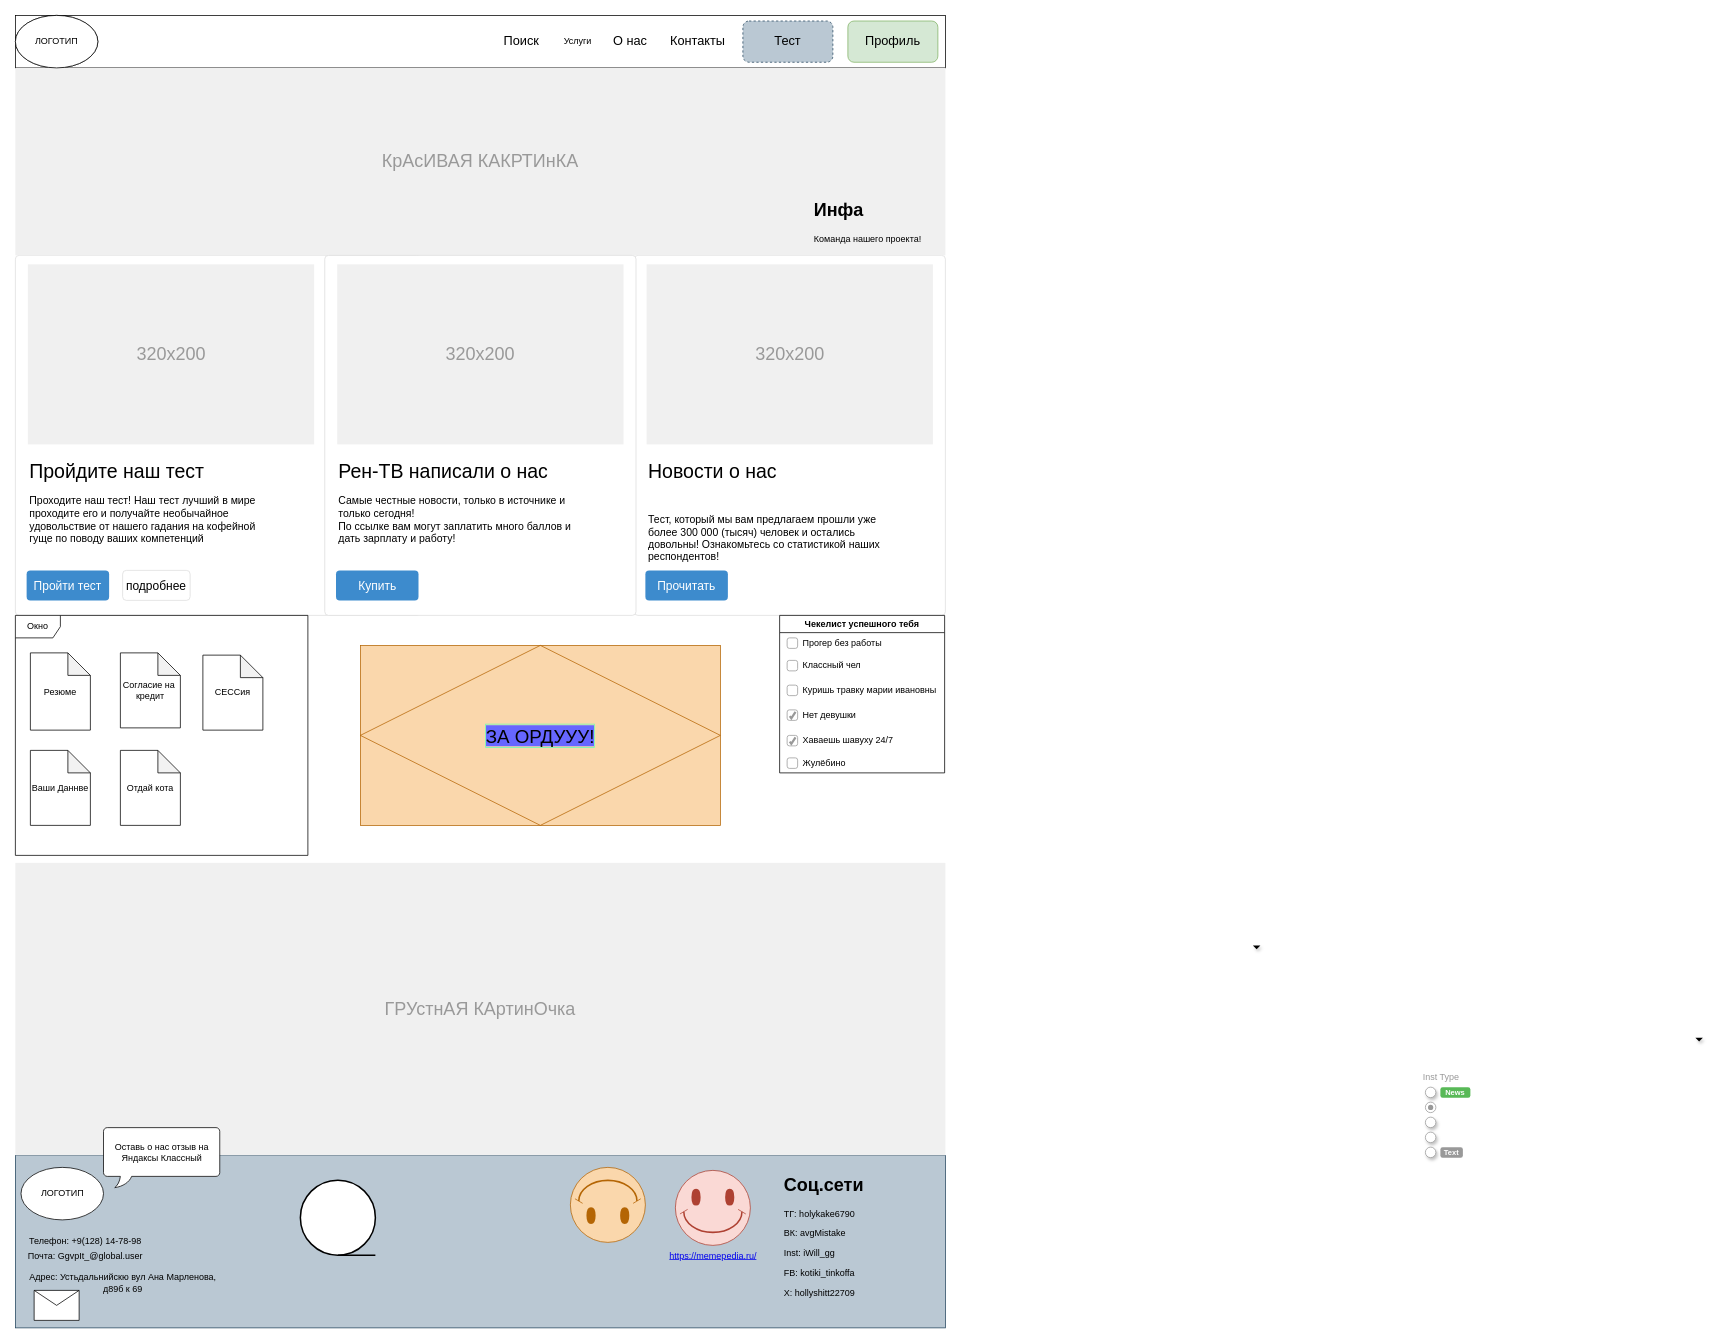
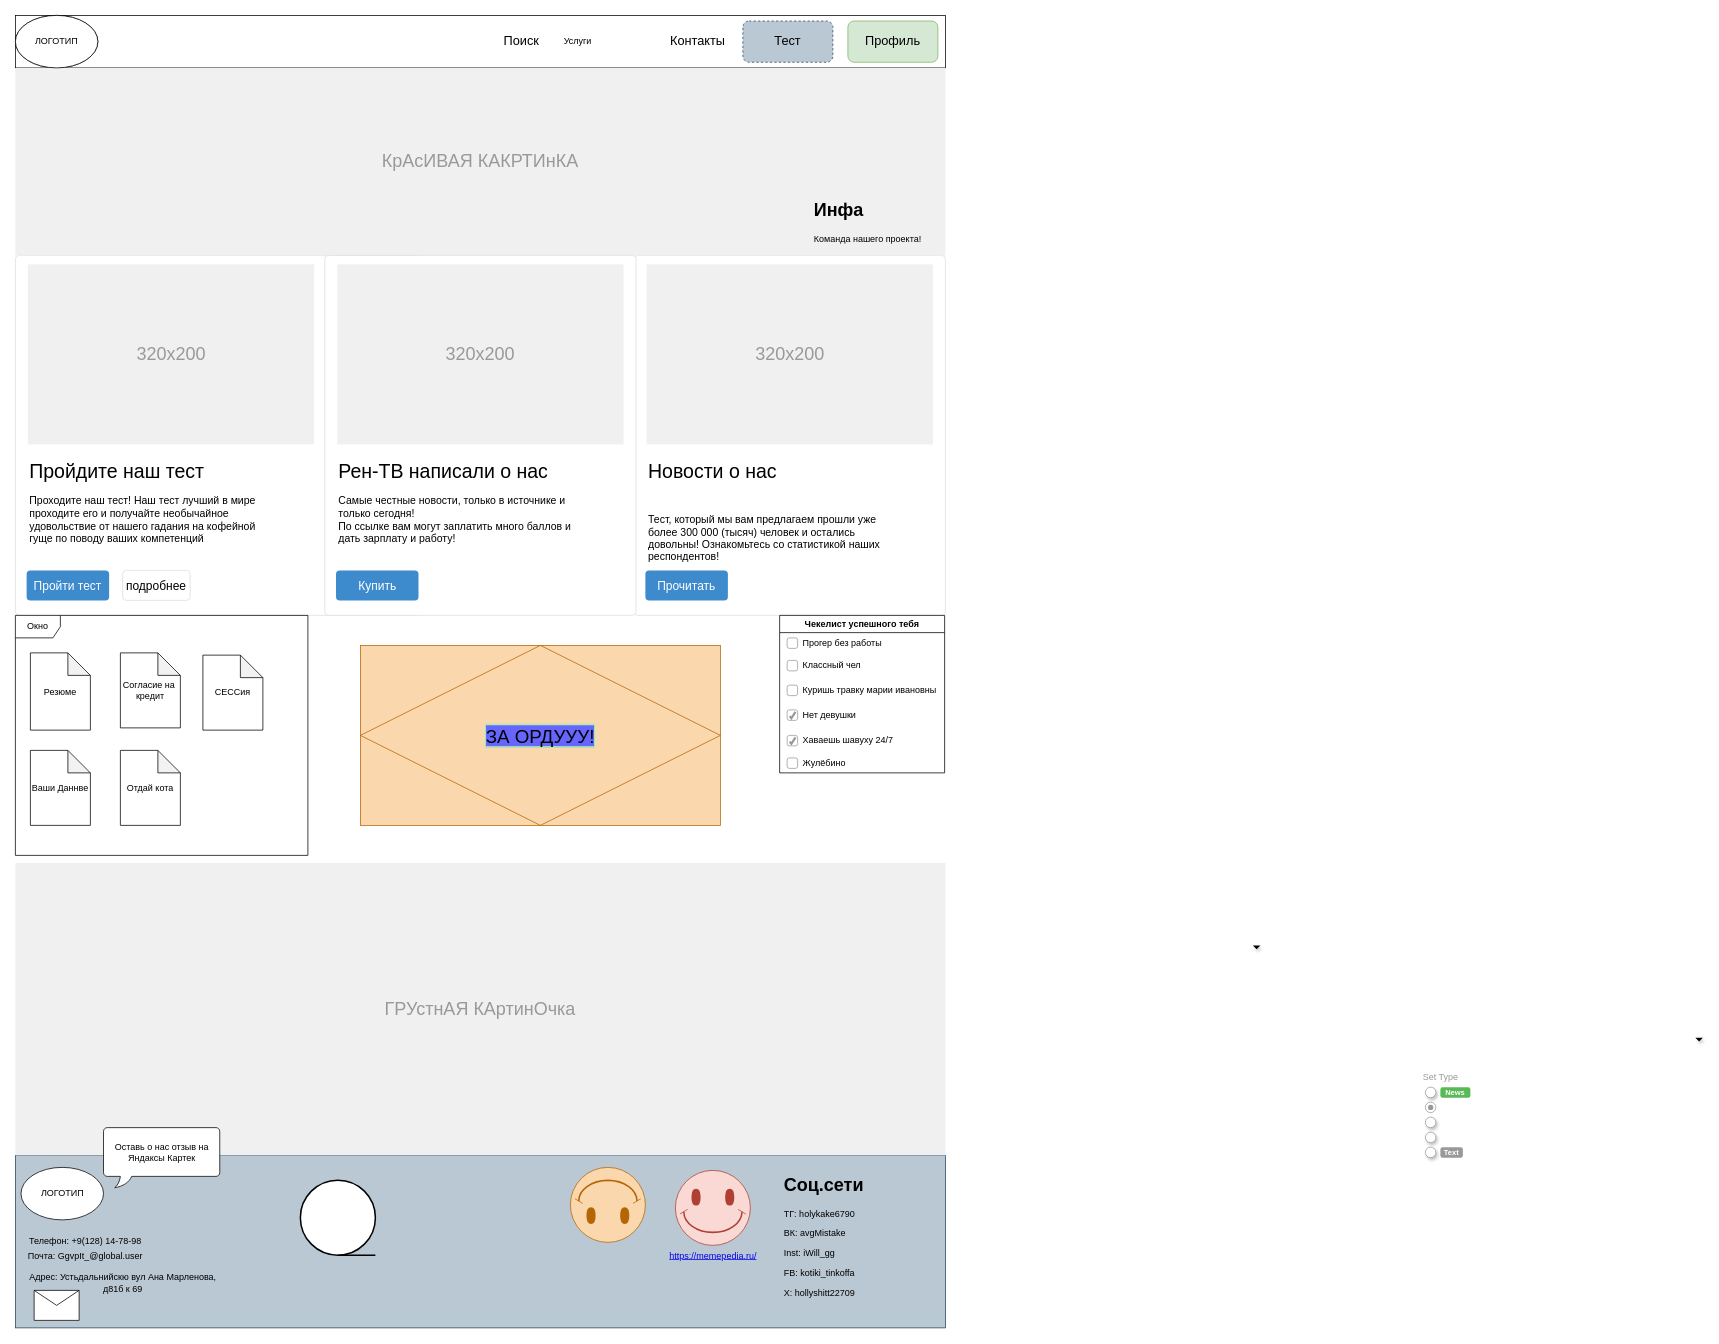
- <mxCell id="29" value="&lt;font style=&quot;font-size: 17px;&quot;&gt;О нас&lt;br&gt;&lt;/font&gt;" style="text;html=1;strokeColor=none;fillColor=none;align=center;verticalAlign=middle;whiteSpace=wrap;rounded=0;" vertex="1" parent="1"><mxGeometry x="810" y="40" width="60" height="30" as="geometry" /></mxCell>
- <mxCell id="4" value="Inst Type" style="html=1;shadow=0;dashed=0;shape=mxgraph.bootstrap.rect;strokeColor=none;fillColor=none;fontColor=#999999;align=left;spacingLeft=5;whiteSpace=wrap;rounded=0;" parent="1" vertex="1"><mxGeometry x="1890" y="1426" width="200" height="20" as="geometry" /></mxCell>
+ <mxCell id="4" value="Set Type" style="html=1;shadow=0;dashed=0;shape=mxgraph.bootstrap.rect;strokeColor=none;fillColor=none;fontColor=#999999;align=left;spacingLeft=5;whiteSpace=wrap;rounded=0;" parent="1" vertex="1"><mxGeometry x="1890" y="1426" width="200" height="20" as="geometry" /></mxCell>
- <mxCell id="61" value="Оставь о нас отзыв на Яндаксы Классный" style="whiteSpace=wrap;html=1;shape=mxgraph.basic.roundRectCallout;dx=30;dy=15;size=5;boundedLbl=1;" vertex="1" parent="1"><mxGeometry x="137.5" y="1503" width="155" height="80" as="geometry" /></mxCell>
+ <mxCell id="61" value="Оставь о нас отзыв на Яндаксы Картек" style="whiteSpace=wrap;html=1;shape=mxgraph.basic.roundRectCallout;dx=30;dy=15;size=5;boundedLbl=1;" vertex="1" parent="1"><mxGeometry x="137.5" y="1503" width="155" height="80" as="geometry" /></mxCell>
- <mxCell id="45" value="Адрес: Устьдальнийскю вул Ана Марленова, &lt;br&gt;д89б к 69" style="text;html=1;align=center;verticalAlign=middle;resizable=0;points=[];autosize=1;strokeColor=none;fillColor=none;" vertex="1" parent="1"><mxGeometry x="27.5" y="1690" width="270" height="40" as="geometry" /></mxCell>
+ <mxCell id="45" value="Адрес: Устьдальнийскю вул Ана Марленова, &lt;br&gt;д81б к 69" style="text;html=1;align=center;verticalAlign=middle;resizable=0;points=[];autosize=1;strokeColor=none;fillColor=none;" vertex="1" parent="1"><mxGeometry x="27.5" y="1690" width="270" height="40" as="geometry" /></mxCell>
